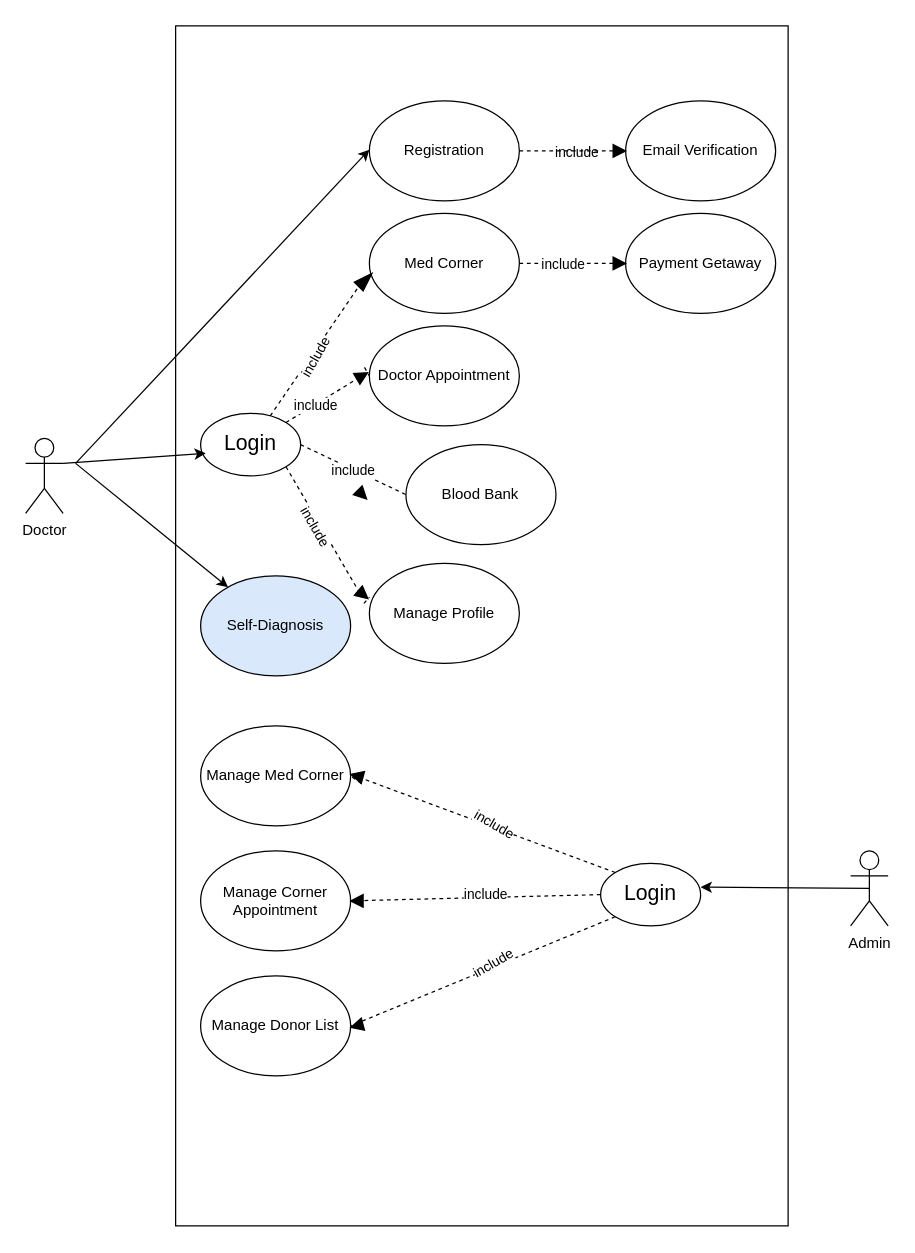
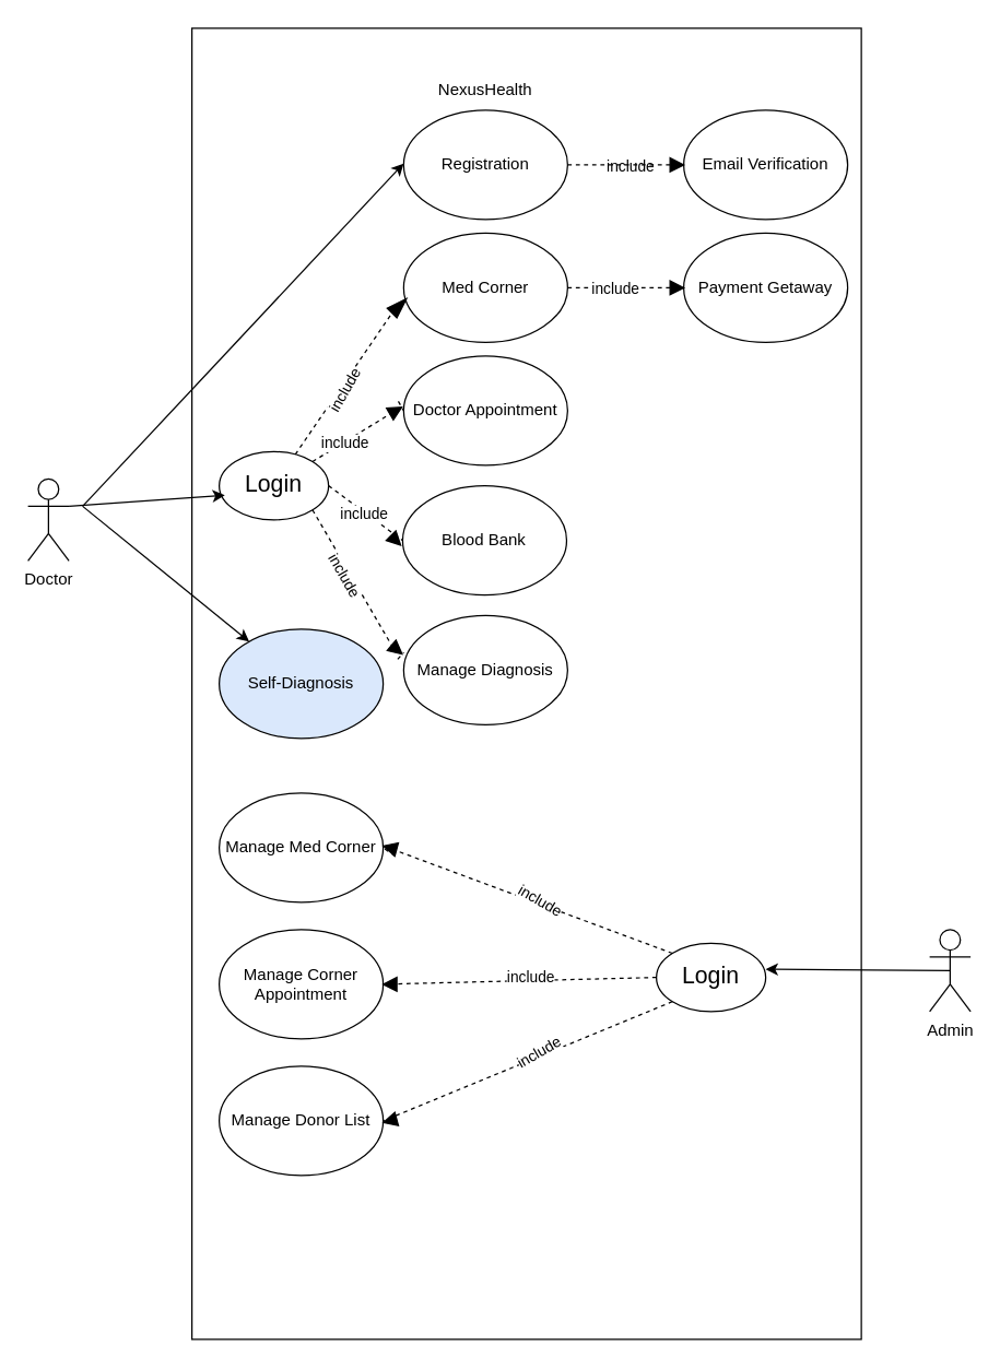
+ <mxCell id="5" value="NexusHealth" style="text;html=1;align=center;verticalAlign=middle;whiteSpace=wrap;rounded=0;" vertex="1" parent="1"><mxGeometry x="325" y="50" width="60" height="30" as="geometry" /></mxCell>
- <mxCell id="8" value="Blood Bank" style="ellipse;whiteSpace=wrap;html=1;" vertex="1" parent="1"><mxGeometry x="324.27" y="355" width="120" height="80" as="geometry" /></mxCell>
+ <mxCell id="8" value="Blood Bank" style="ellipse;whiteSpace=wrap;html=1;" vertex="1" parent="1"><mxGeometry x="294.27" y="355" width="120" height="80" as="geometry" /></mxCell>
- <mxCell id="51" value="Manage Profile" style="ellipse;whiteSpace=wrap;html=1;" vertex="1" parent="1"><mxGeometry x="295" y="450" width="120" height="80" as="geometry" /></mxCell>
+ <mxCell id="51" value="Manage Diagnosis" style="ellipse;whiteSpace=wrap;html=1;" vertex="1" parent="1"><mxGeometry x="295" y="450" width="120" height="80" as="geometry" /></mxCell>
